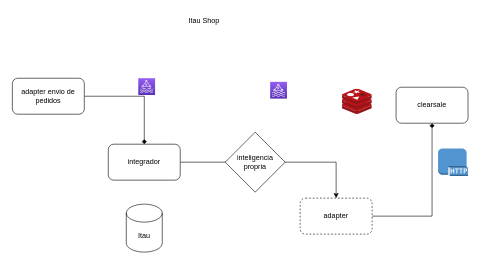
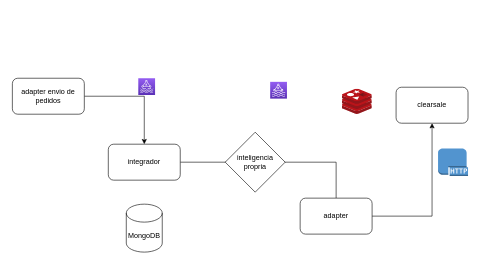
- <mxCell id="9" value="Itau Shop" style="text;html=1;strokeColor=none;fillColor=none;align=center;verticalAlign=middle;whiteSpace=wrap;rounded=0;" parent="1" vertex="1"><mxGeometry x="310" y="20" width="60" height="30" as="geometry" /></mxCell>
- <mxCell id="4" style="edgeStyle=orthogonalEdgeStyle;rounded=0;orthogonalLoop=1;jettySize=auto;html=1;endArrow=diamond;" parent="1" source="5" target="6" edge="1"><mxGeometry relative="1" as="geometry"><mxPoint x="740" y="220" as="targetPoint" /></mxGeometry></mxCell>
+ <mxCell id="4" style="edgeStyle=orthogonalEdgeStyle;rounded=0;orthogonalLoop=1;jettySize=auto;html=1;" parent="1" source="5" target="6" edge="1"><mxGeometry relative="1" as="geometry"><mxPoint x="740" y="220" as="targetPoint" /></mxGeometry></mxCell>
- <mxCell id="7" style="edgeStyle=orthogonalEdgeStyle;rounded=0;orthogonalLoop=1;jettySize=auto;html=1;endArrow=diamond;" parent="1" source="8" target="3" edge="1"><mxGeometry relative="1" as="geometry" /></mxCell>
+ <mxCell id="7" style="edgeStyle=orthogonalEdgeStyle;rounded=0;orthogonalLoop=1;jettySize=auto;html=1;" parent="1" source="8" target="3" edge="1"><mxGeometry relative="1" as="geometry" /></mxCell>
- <mxCell id="2" style="edgeStyle=orthogonalEdgeStyle;rounded=0;orthogonalLoop=1;jettySize=auto;html=1;" parent="1" source="3" target="5" edge="1"><mxGeometry relative="1" as="geometry" /></mxCell>
+ <mxCell id="2" style="edgeStyle=orthogonalEdgeStyle;rounded=0;orthogonalLoop=1;jettySize=auto;html=1;endArrow=none;" parent="1" source="3" target="5" edge="1"><mxGeometry relative="1" as="geometry" /></mxCell>
- <mxCell id="5" value="adapter" style="rounded=1;whiteSpace=wrap;html=1;dashed=1;" parent="1" vertex="1"><mxGeometry x="500" y="330" width="120" height="60" as="geometry" /></mxCell>
+ <mxCell id="5" value="adapter" style="rounded=1;whiteSpace=wrap;html=1;" parent="1" vertex="1"><mxGeometry x="500" y="330" width="120" height="60" as="geometry" /></mxCell>
- <mxCell id="12" value="Itau" style="shape=cylinder3;whiteSpace=wrap;html=1;boundedLbl=1;backgroundOutline=1;size=15;" parent="1" vertex="1"><mxGeometry x="210" y="340" width="60" height="80" as="geometry" /></mxCell>
+ <mxCell id="12" value="MongoDB" style="shape=cylinder3;whiteSpace=wrap;html=1;boundedLbl=1;backgroundOutline=1;size=15;" parent="1" vertex="1"><mxGeometry x="210" y="340" width="60" height="80" as="geometry" /></mxCell>
